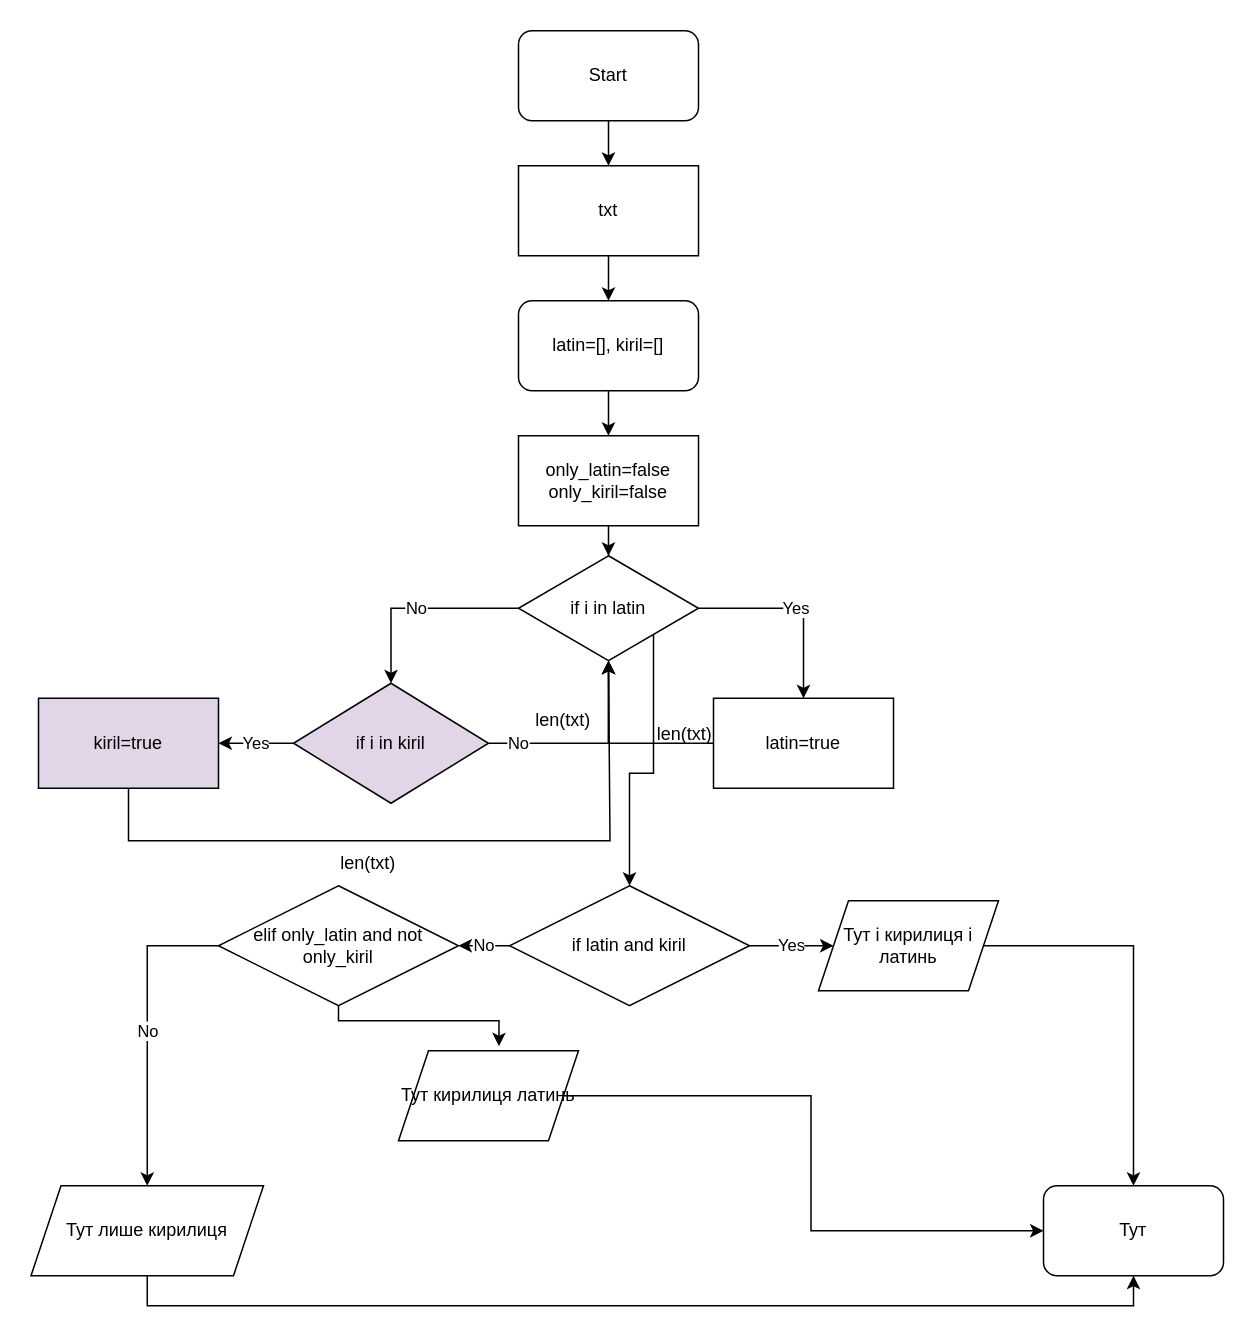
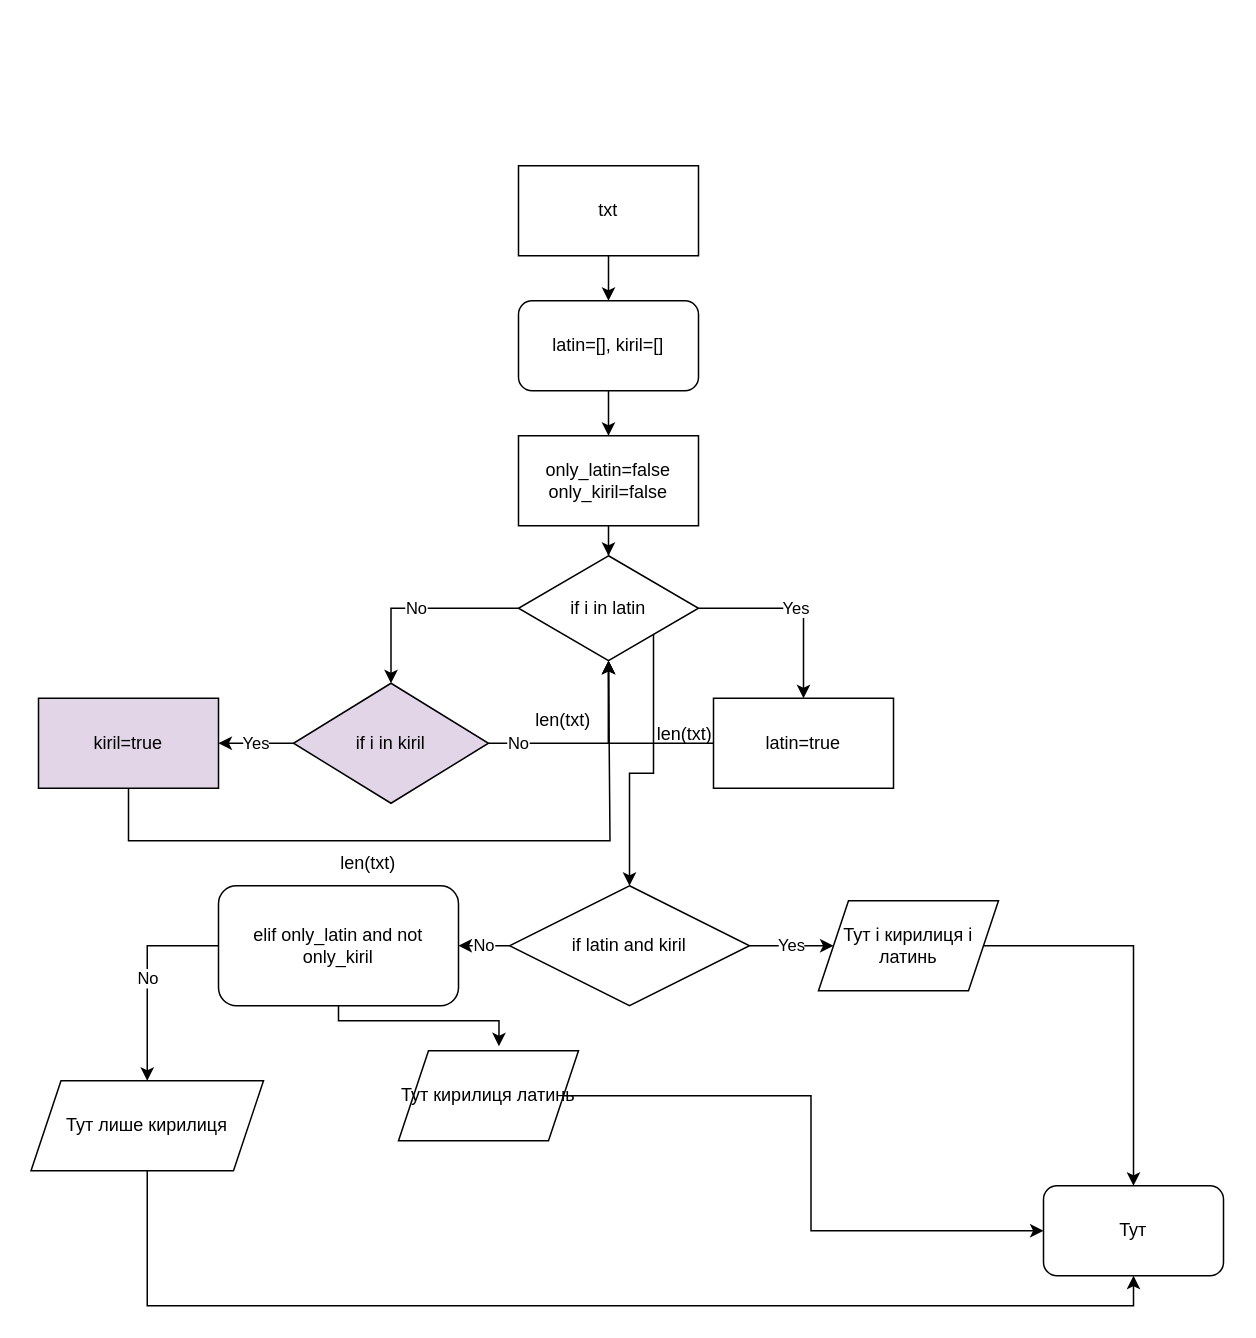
- <mxCell id="3" value="Start" style="rounded=1;whiteSpace=wrap;html=1;" vertex="1" parent="1"><mxGeometry x="345" y="20" width="120" height="60" as="geometry" /></mxCell>
- <mxCell id="2" style="edgeStyle=orthogonalEdgeStyle;rounded=0;orthogonalLoop=1;jettySize=auto;html=1;entryX=0.5;entryY=0;entryDx=0;entryDy=0;" edge="1" parent="1" source="3" target="5"><mxGeometry relative="1" as="geometry" /></mxCell>
- <mxCell id="31" value="elif only_latin and not only_kiril" style="rhombus;whiteSpace=wrap;html=1;" vertex="1" parent="1"><mxGeometry x="145" y="590" width="160" height="80" as="geometry" /></mxCell>
+ <mxCell id="31" value="elif only_latin and not only_kiril" style="whiteSpace=wrap;html=1;rounded=1;" vertex="1" parent="1"><mxGeometry x="145" y="590" width="160" height="80" as="geometry" /></mxCell>
- <mxCell id="36" value="Тут лише кирилиця" style="shape=parallelogram;perimeter=parallelogramPerimeter;whiteSpace=wrap;html=1;fixedSize=1;" vertex="1" parent="1"><mxGeometry x="20" y="790" width="155" height="60" as="geometry" /></mxCell>
+ <mxCell id="36" value="Тут лише кирилиця" style="shape=parallelogram;perimeter=parallelogramPerimeter;whiteSpace=wrap;html=1;fixedSize=1;" vertex="1" parent="1"><mxGeometry x="20" y="720" width="155" height="60" as="geometry" /></mxCell>
